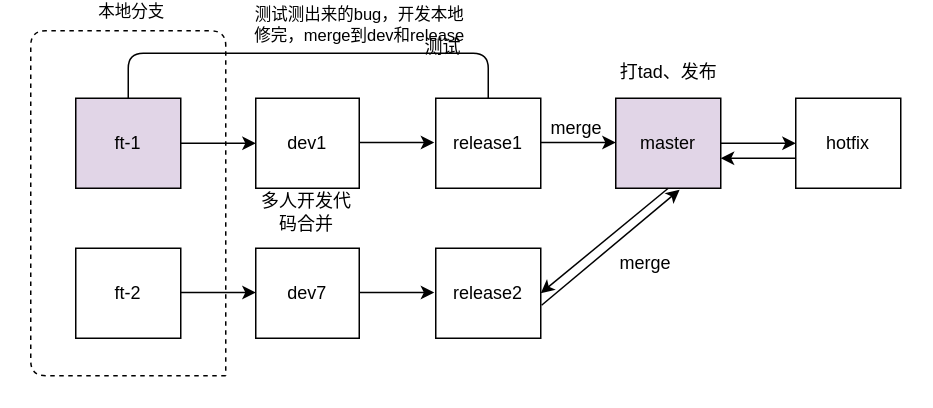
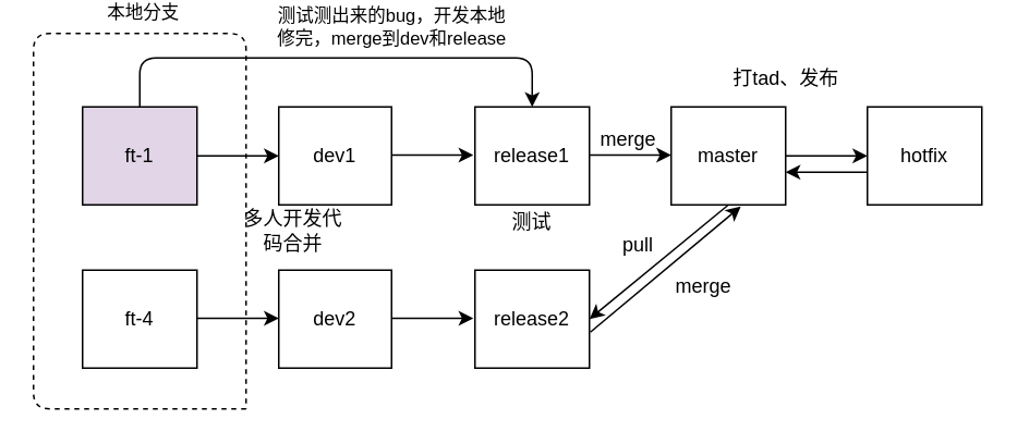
- <mxCell id="26" value="测试" style="text;html=1;strokeColor=none;fillColor=none;align=center;verticalAlign=middle;whiteSpace=wrap;rounded=0;" vertex="1" parent="1"><mxGeometry x="275" y="21" width="40" height="20" as="geometry" /></mxCell>
+ <mxCell id="26" value="测试" style="text;html=1;strokeColor=none;fillColor=none;align=center;verticalAlign=middle;whiteSpace=wrap;rounded=0;" vertex="1" parent="1"><mxGeometry x="305" y="126" width="40" height="20" as="geometry" /></mxCell>
- <mxCell id="28" value="打tad、发布" style="text;html=1;strokeColor=none;fillColor=none;align=center;verticalAlign=middle;whiteSpace=wrap;rounded=0;" vertex="1" parent="1"><mxGeometry x="407.5" y="38" width="75" height="20" as="geometry" /></mxCell>
+ <mxCell id="28" value="打tad、发布" style="text;html=1;strokeColor=none;fillColor=none;align=center;verticalAlign=middle;whiteSpace=wrap;rounded=0;" vertex="1" parent="1"><mxGeometry x="442.5" y="38" width="75" height="20" as="geometry" /></mxCell>
- <mxCell id="24" value="" style="endArrow=none;html=1;exitX=0.5;exitY=0;exitDx=0;exitDy=0;" edge="1" parent="1" source="3" target="5"><mxGeometry width="50" height="50" relative="1" as="geometry"><mxPoint x="200" y="225" as="sourcePoint" /><mxPoint x="250" y="175" as="targetPoint" /><Array as="points"><mxPoint x="85" y="35" /><mxPoint x="325" y="35" /></Array></mxGeometry></mxCell>
+ <mxCell id="24" value="" style="endArrow=classic;html=1;exitX=0.5;exitY=0;exitDx=0;exitDy=0;" edge="1" parent="1" source="3" target="5"><mxGeometry width="50" height="50" relative="1" as="geometry"><mxPoint x="200" y="225" as="sourcePoint" /><mxPoint x="250" y="175" as="targetPoint" /><Array as="points"><mxPoint x="85" y="35" /><mxPoint x="325" y="35" /></Array></mxGeometry></mxCell>
- <mxCell id="9" value="master" style="rounded=0;whiteSpace=wrap;html=1;fillColor=#e1d5e7;" vertex="1" parent="1"><mxGeometry x="410" y="65" width="70" height="60" as="geometry" /></mxCell>
+ <mxCell id="9" value="master" style="rounded=0;whiteSpace=wrap;html=1;" vertex="1" parent="1"><mxGeometry x="410" y="65" width="70" height="60" as="geometry" /></mxCell>
- <mxCell id="27" value="多人开发代码合并" style="text;html=1;strokeColor=none;fillColor=none;align=center;verticalAlign=middle;whiteSpace=wrap;rounded=0;" vertex="1" parent="1"><mxGeometry x="171" y="131" width="65.5" height="20" as="geometry" /></mxCell>
+ <mxCell id="27" value="多人开发代码合并" style="text;html=1;strokeColor=none;fillColor=none;align=center;verticalAlign=middle;whiteSpace=wrap;rounded=0;" vertex="1" parent="1"><mxGeometry x="146" y="131" width="65.5" height="20" as="geometry" /></mxCell>
+ <mxCell id="11" value="pull" style="text;html=1;strokeColor=none;fillColor=none;align=center;verticalAlign=middle;whiteSpace=wrap;rounded=0;" vertex="1" parent="1"><mxGeometry x="370" y="125" width="40" height="50" as="geometry" /></mxCell>
- <mxCell id="6" value="ft-2" style="rounded=0;whiteSpace=wrap;html=1;" vertex="1" parent="1"><mxGeometry x="50" y="165" width="70" height="60" as="geometry" /></mxCell>
+ <mxCell id="6" value="ft-4" style="rounded=0;whiteSpace=wrap;html=1;" vertex="1" parent="1"><mxGeometry x="50" y="165" width="70" height="60" as="geometry" /></mxCell>
- <mxCell id="7" value="dev7" style="rounded=0;whiteSpace=wrap;html=1;" vertex="1" parent="1"><mxGeometry x="170" y="165" width="69" height="60" as="geometry" /></mxCell>
+ <mxCell id="7" value="dev2" style="rounded=0;whiteSpace=wrap;html=1;" vertex="1" parent="1"><mxGeometry x="170" y="165" width="69" height="60" as="geometry" /></mxCell>
